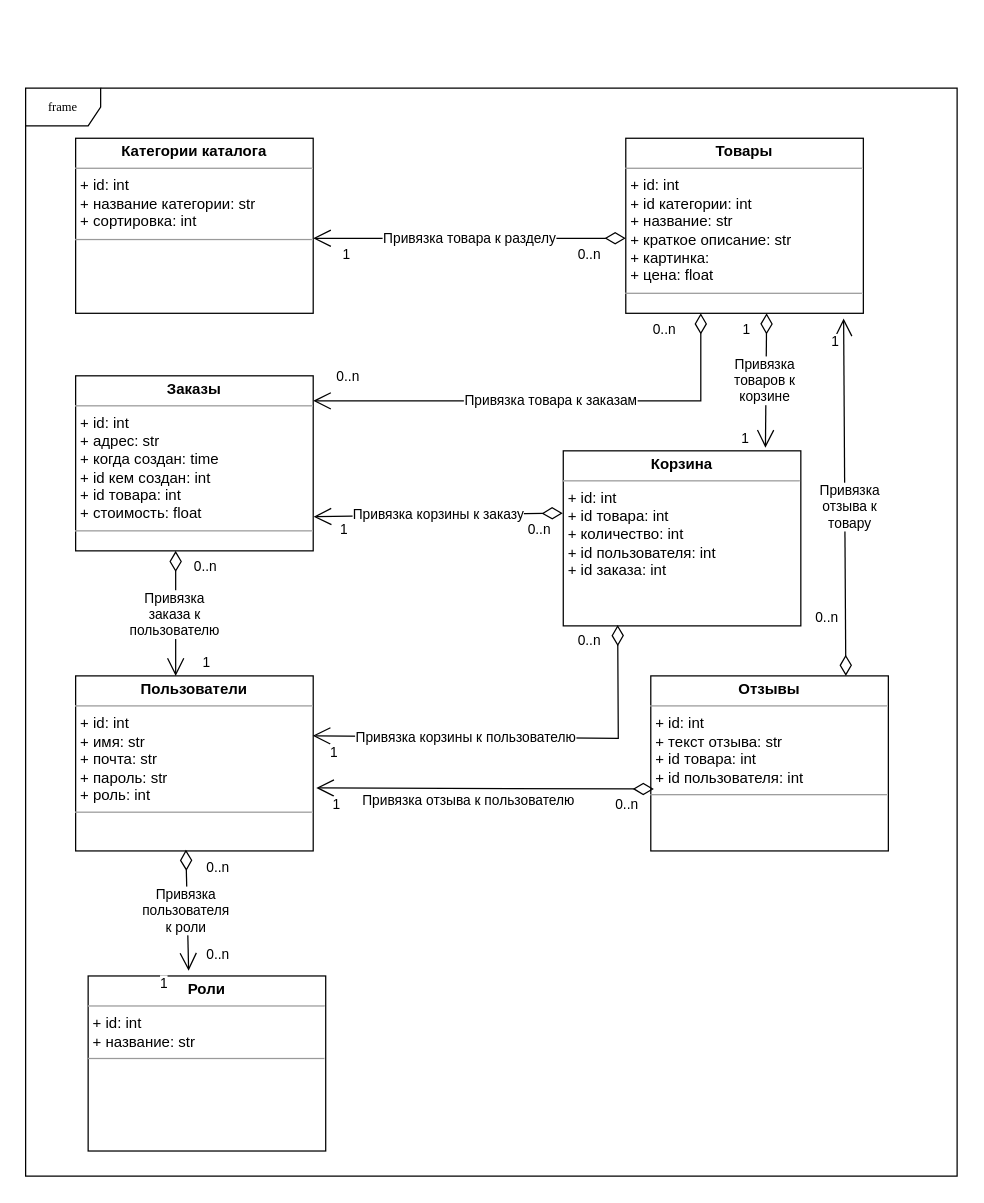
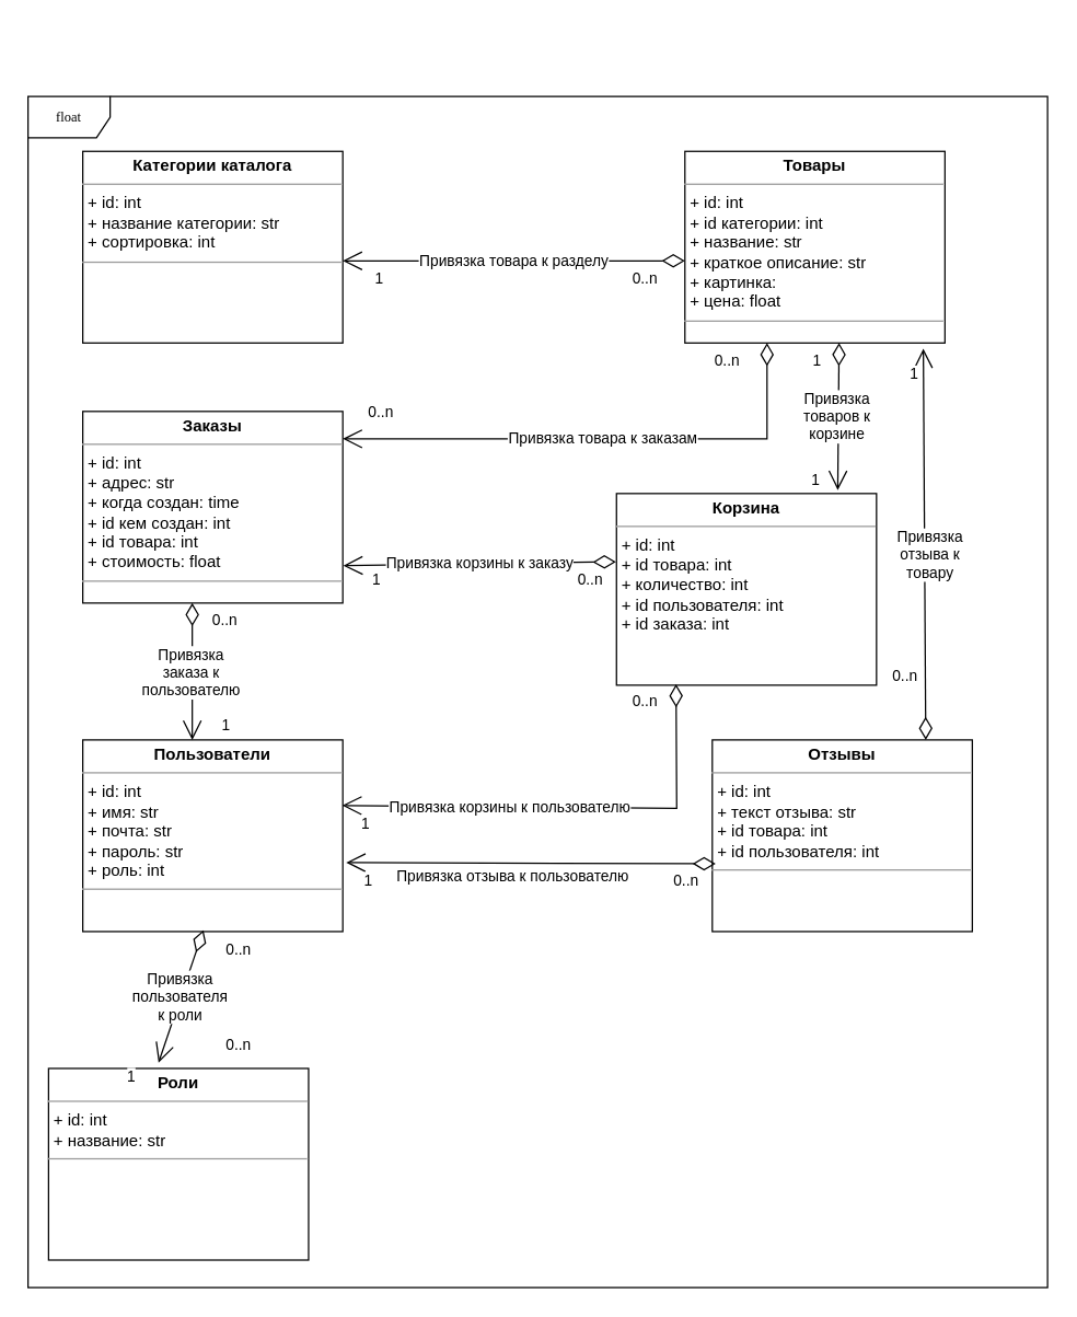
- <mxCell id="2" value="frame" style="shape=umlFrame;whiteSpace=wrap;html=1;rounded=0;shadow=0;comic=0;labelBackgroundColor=none;strokeWidth=1;fontFamily=Verdana;fontSize=10;align=center;" parent="1" vertex="1"><mxGeometry x="20" y="70" width="745" height="870" as="geometry" /></mxCell>
+ <mxCell id="2" value="float" style="shape=umlFrame;whiteSpace=wrap;html=1;rounded=0;shadow=0;comic=0;labelBackgroundColor=none;strokeWidth=1;fontFamily=Verdana;fontSize=10;align=center;" parent="1" vertex="1"><mxGeometry x="20" y="70" width="745" height="870" as="geometry" /></mxCell>
- <mxCell id="3" value="&lt;p style=&quot;margin:0px;margin-top:4px;text-align:center;&quot;&gt;&lt;b&gt;Роли&lt;/b&gt;&lt;/p&gt;&lt;hr size=&quot;1&quot;&gt;&lt;p style=&quot;margin:0px;margin-left:4px;&quot;&gt;+&amp;nbsp;id: int&lt;br&gt;+ название: str&lt;/p&gt;&lt;hr size=&quot;1&quot;&gt;&lt;p style=&quot;margin:0px;margin-left:4px;&quot;&gt;&lt;br&gt;&lt;/p&gt;" style="verticalAlign=top;align=left;overflow=fill;fontSize=12;fontFamily=Helvetica;html=1;rounded=0;shadow=0;comic=0;labelBackgroundColor=none;strokeWidth=1" parent="1" vertex="1"><mxGeometry x="70" y="780" width="190" height="140" as="geometry" /></mxCell>
+ <mxCell id="3" value="&lt;p style=&quot;margin:0px;margin-top:4px;text-align:center;&quot;&gt;&lt;b&gt;Роли&lt;/b&gt;&lt;/p&gt;&lt;hr size=&quot;1&quot;&gt;&lt;p style=&quot;margin:0px;margin-left:4px;&quot;&gt;+&amp;nbsp;id: int&lt;br&gt;+ название: str&lt;/p&gt;&lt;hr size=&quot;1&quot;&gt;&lt;p style=&quot;margin:0px;margin-left:4px;&quot;&gt;&lt;br&gt;&lt;/p&gt;" style="verticalAlign=top;align=left;overflow=fill;fontSize=12;fontFamily=Helvetica;html=1;rounded=0;shadow=0;comic=0;labelBackgroundColor=none;strokeWidth=1" parent="1" vertex="1"><mxGeometry x="35" y="780" width="190" height="140" as="geometry" /></mxCell>
